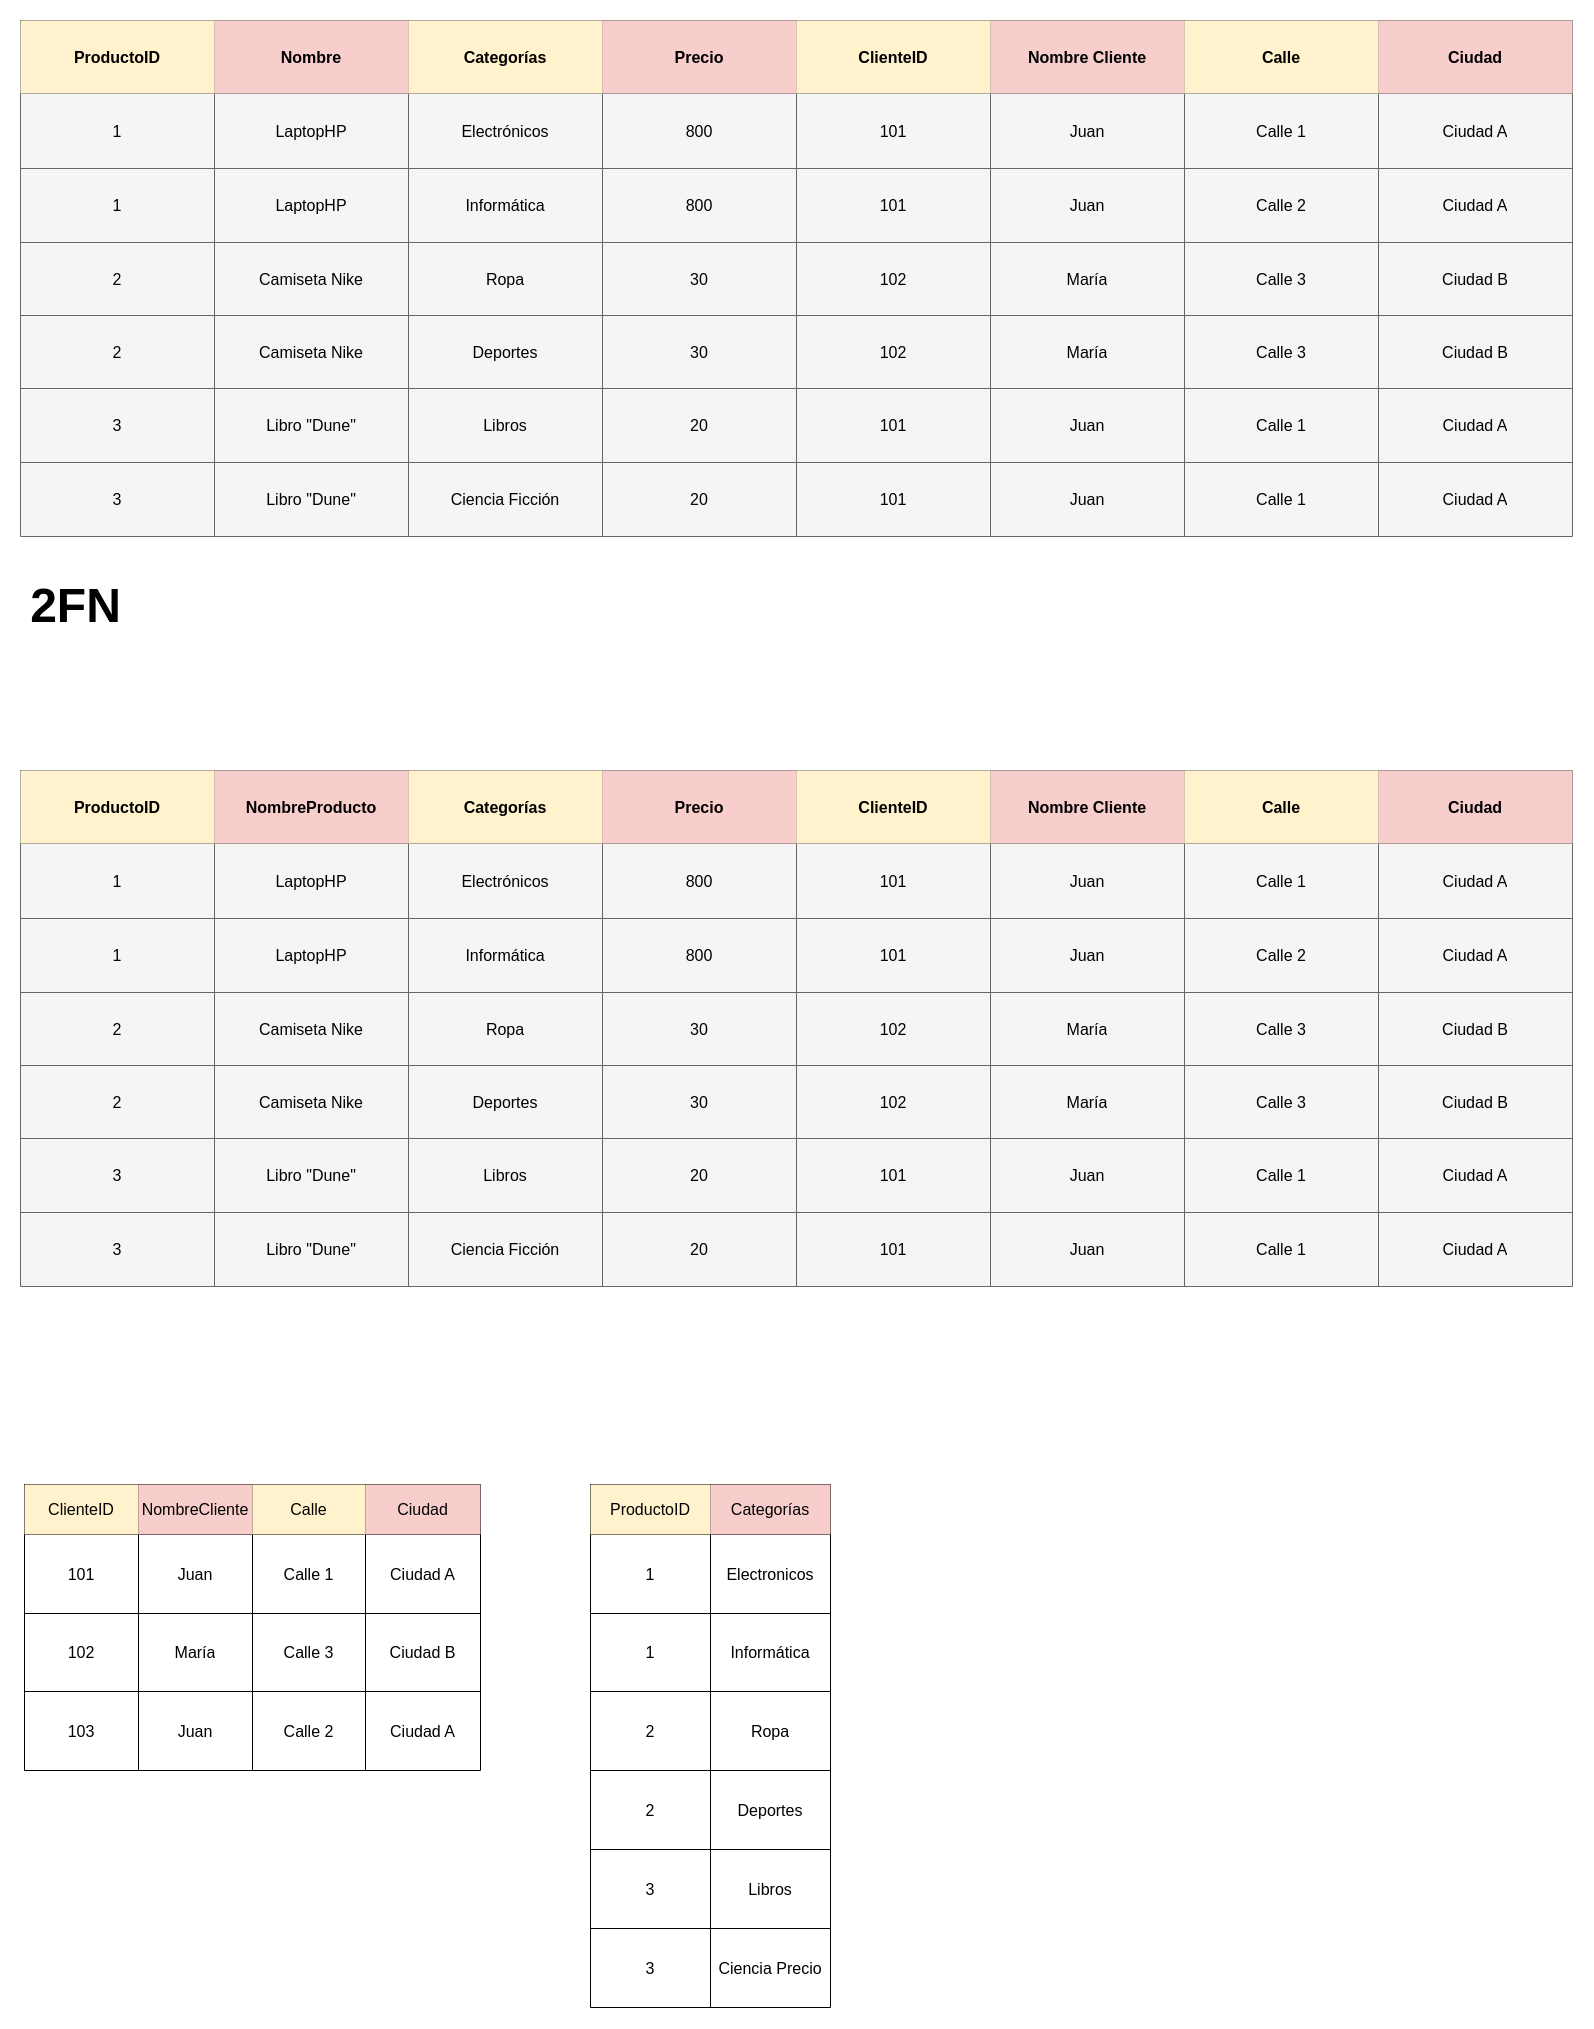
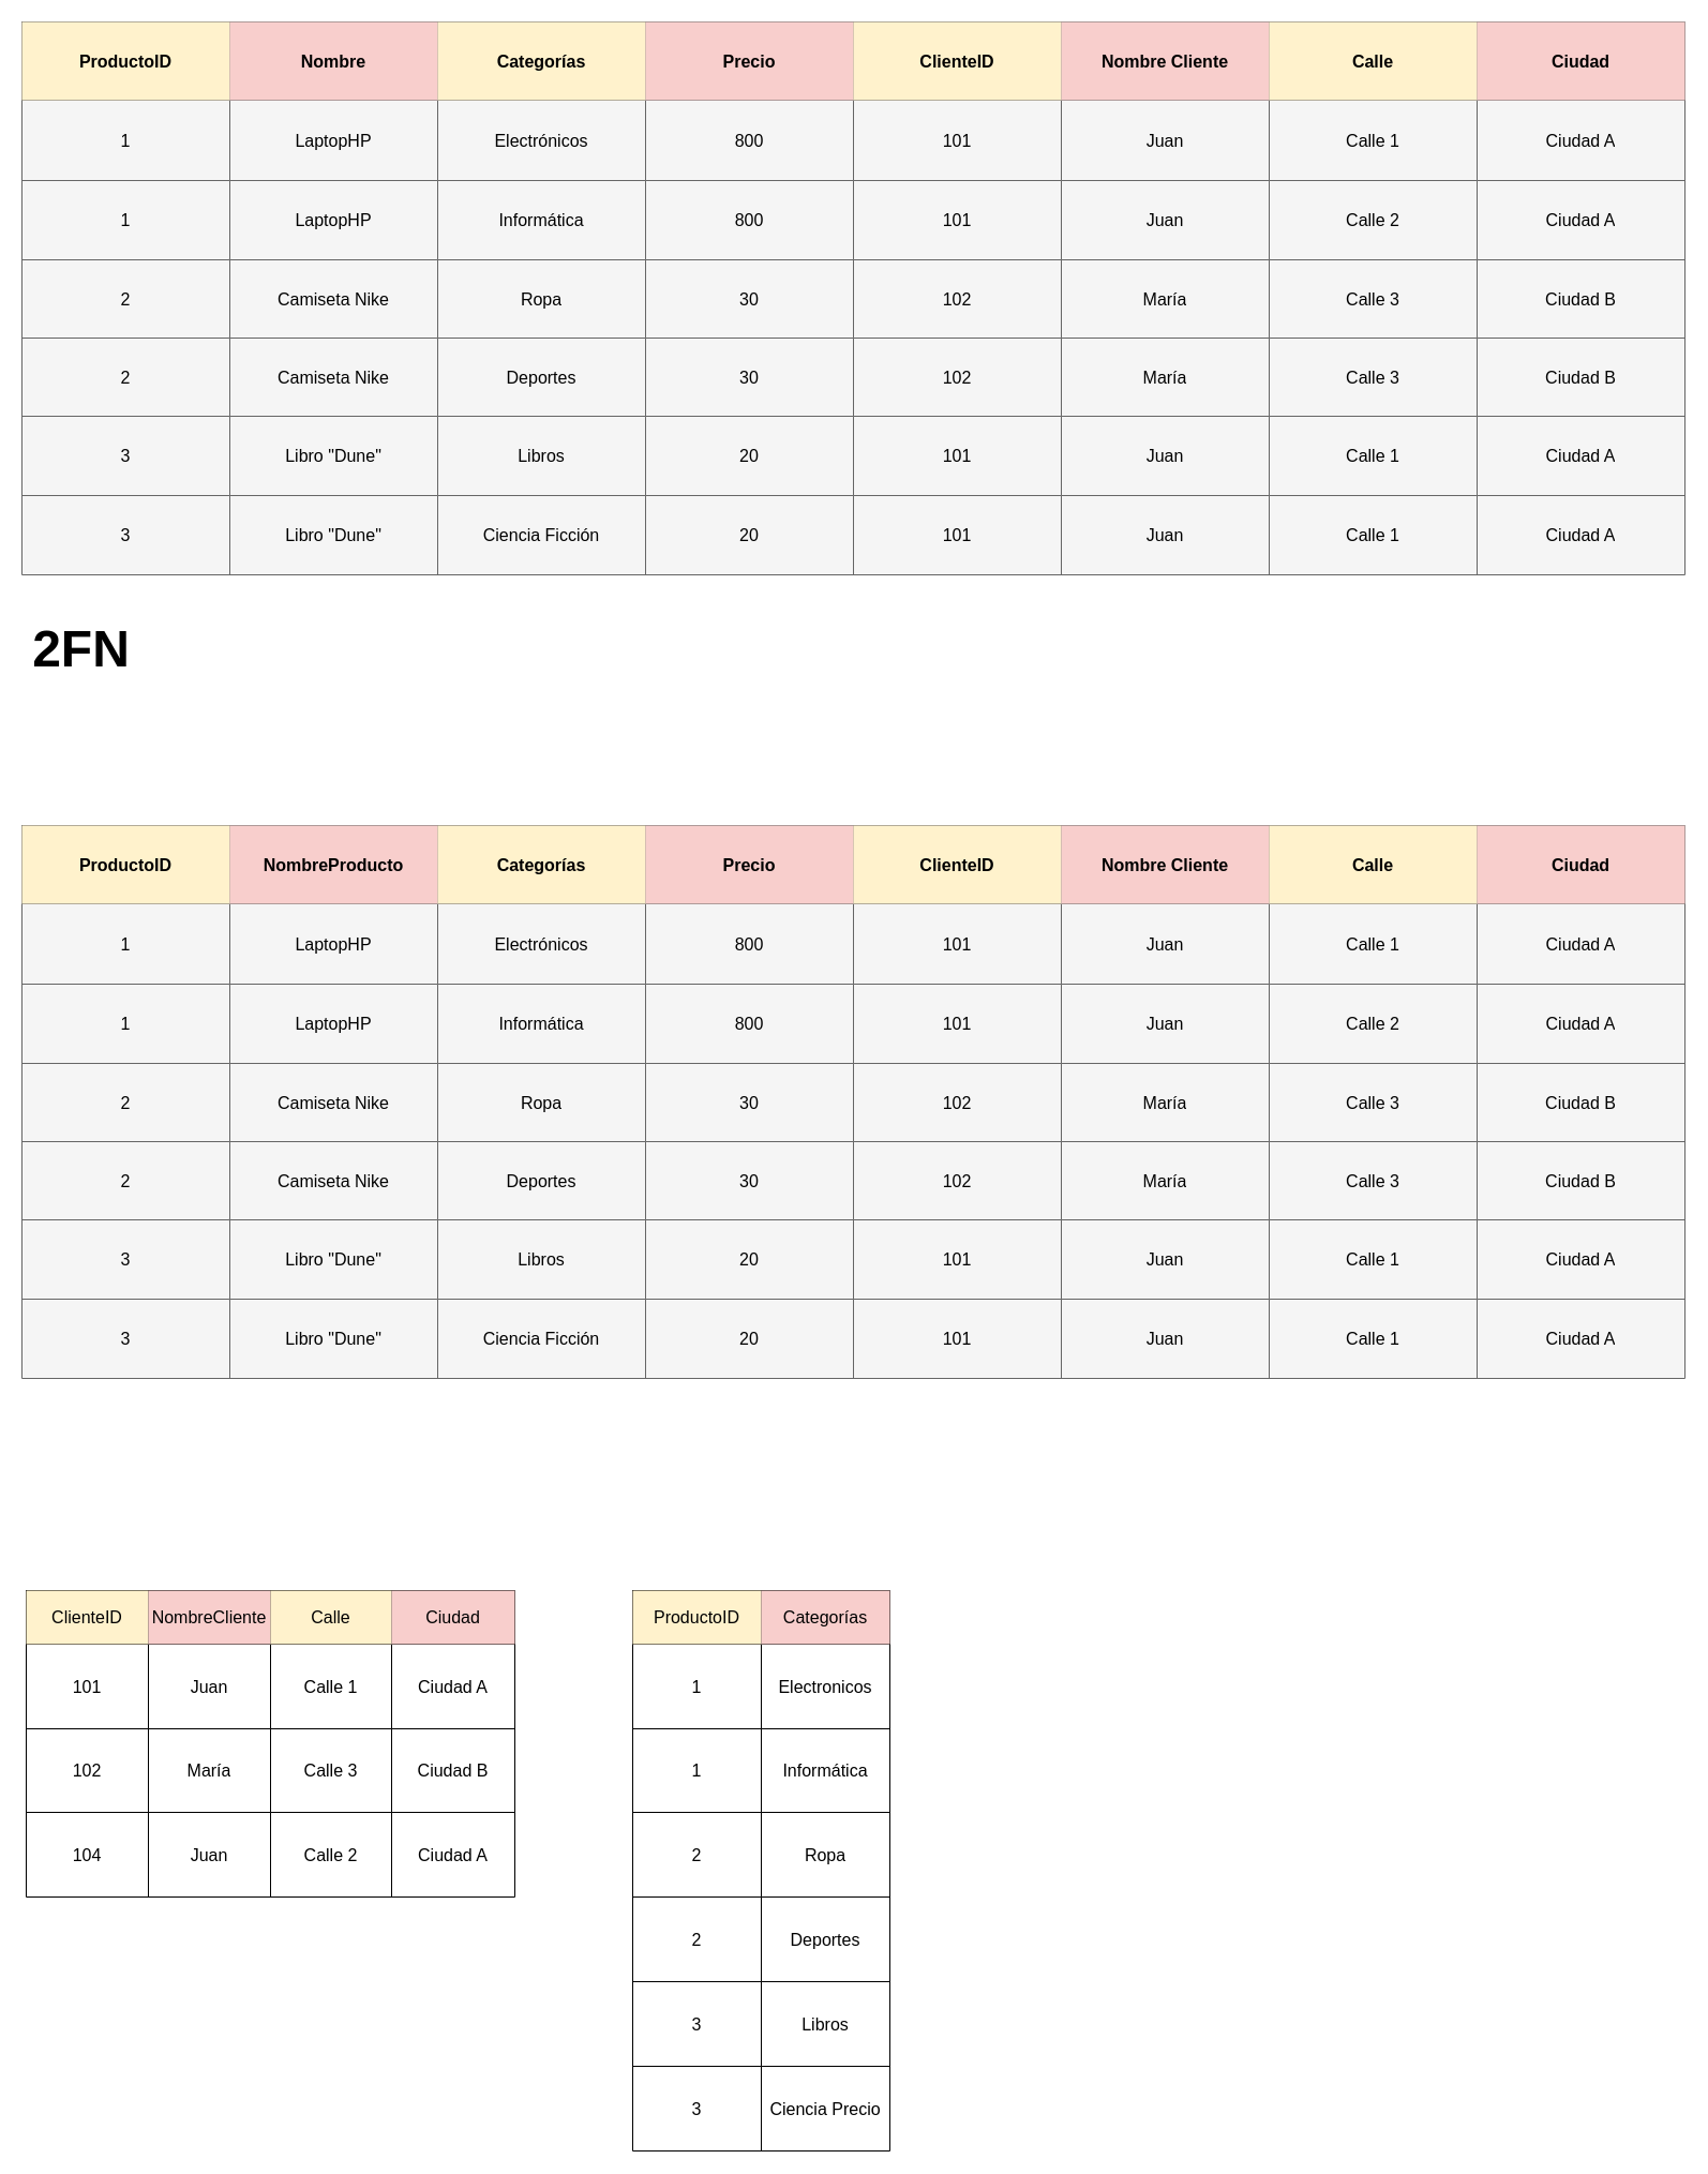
- <mxCell id="148" value="103" style="shape=partialRectangle;html=1;whiteSpace=wrap;connectable=0;strokeColor=inherit;overflow=hidden;fillColor=none;top=0;left=0;bottom=0;right=0;pointerEvents=1;fontSize=16;" parent="147" vertex="1"><mxGeometry width="114" height="79" as="geometry"><mxRectangle width="114" height="79" as="alternateBounds" /></mxGeometry></mxCell>
+ <mxCell id="148" value="104" style="shape=partialRectangle;html=1;whiteSpace=wrap;connectable=0;strokeColor=inherit;overflow=hidden;fillColor=none;top=0;left=0;bottom=0;right=0;pointerEvents=1;fontSize=16;" parent="147" vertex="1"><mxGeometry width="114" height="79" as="geometry"><mxRectangle width="114" height="79" as="alternateBounds" /></mxGeometry></mxCell>
